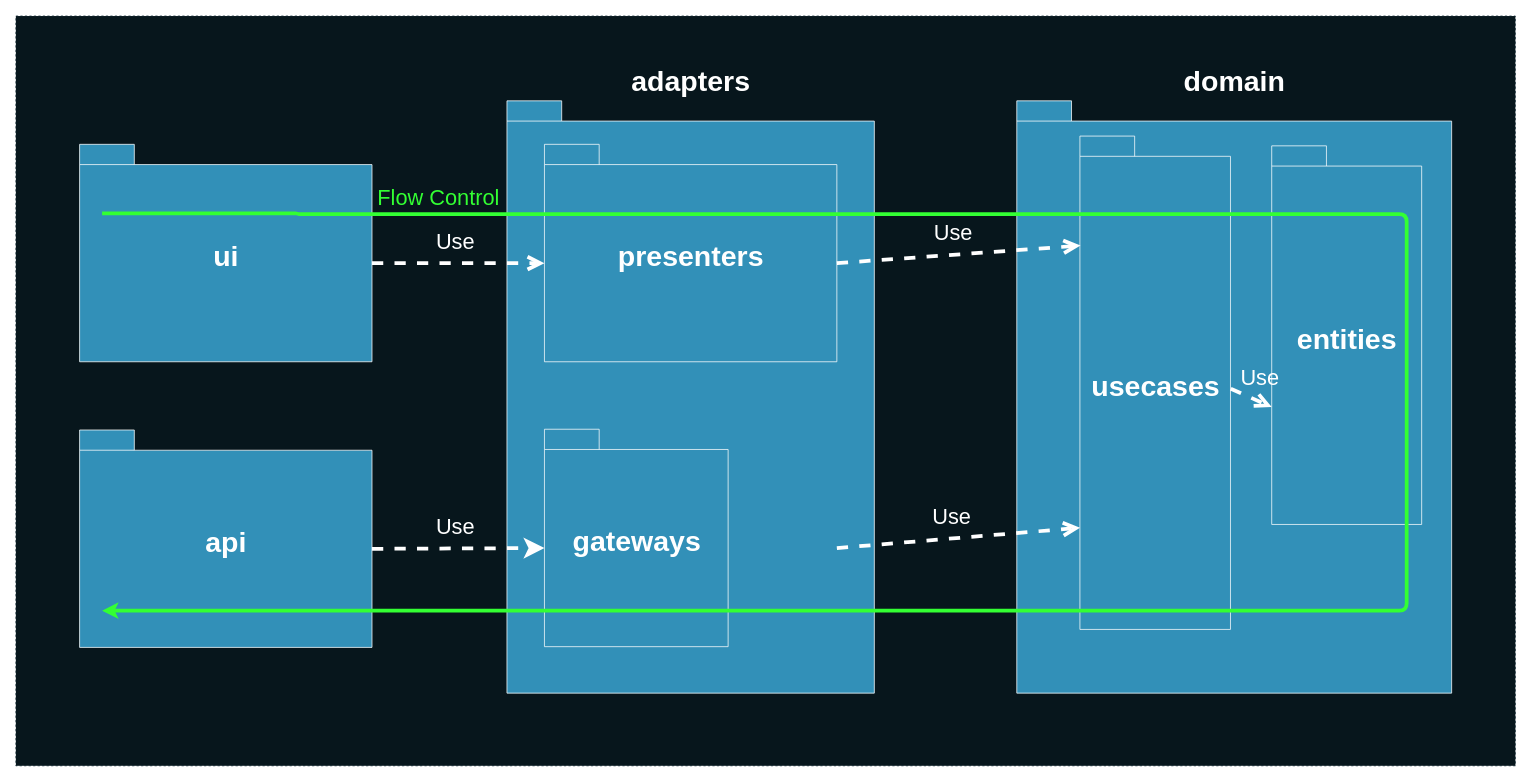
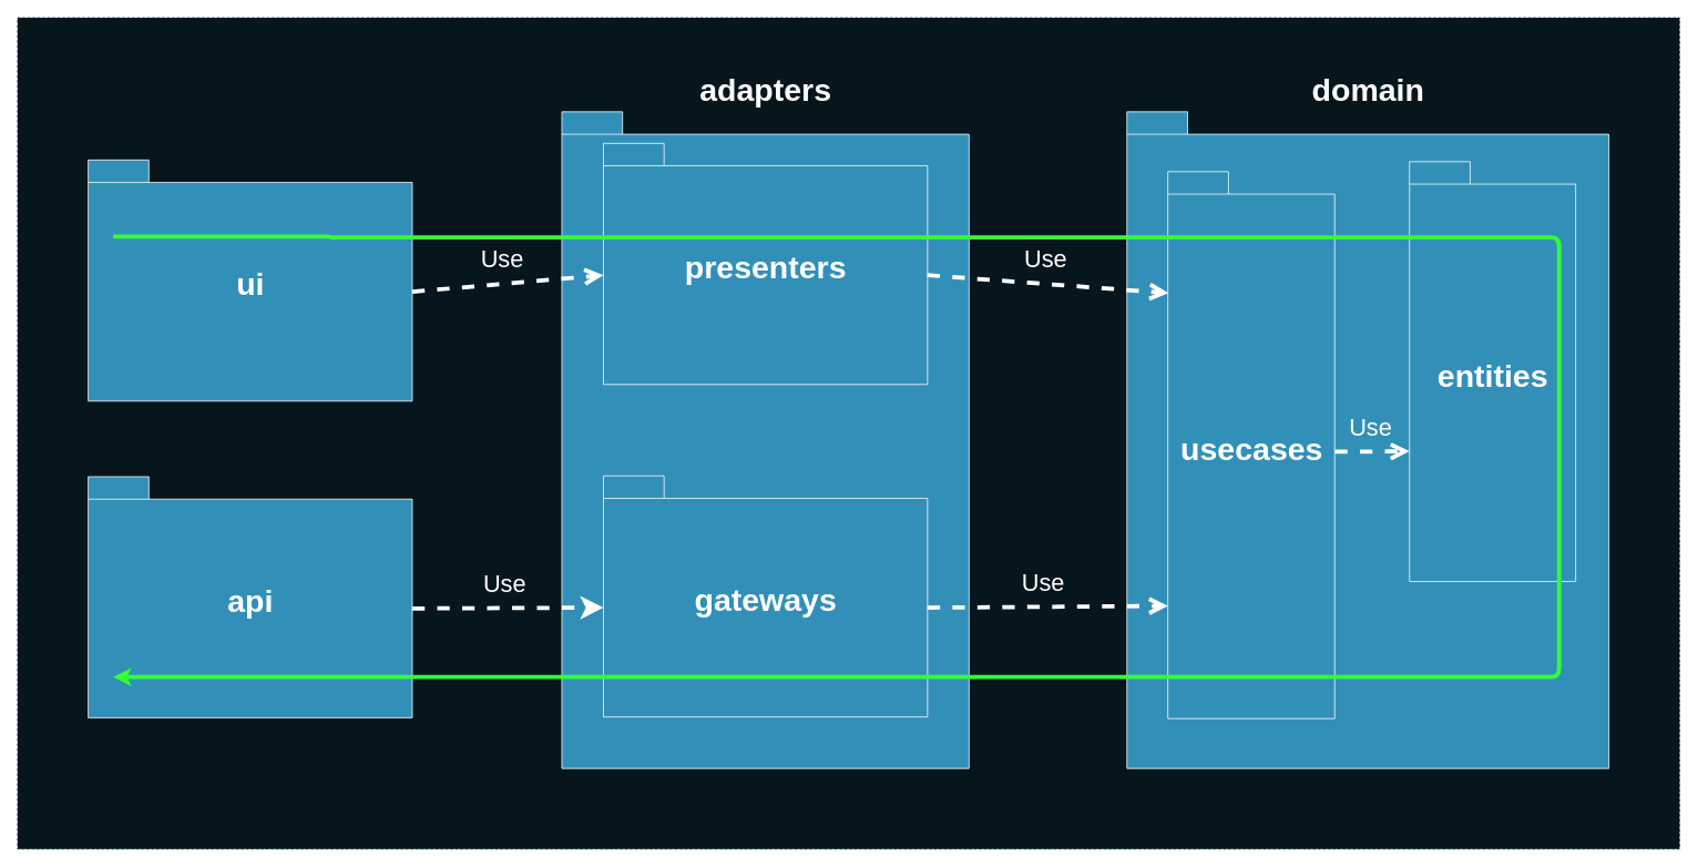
- <mxCell id="19" value="Flow Control" style="text;html=1;strokeColor=none;fillColor=none;align=center;verticalAlign=middle;whiteSpace=wrap;rounded=0;fontSize=29;fontColor=#33FF33;" parent="1" vertex="1"><mxGeometry x="499" y="254" width="170" height="20" as="geometry" /></mxCell>
- <mxCell id="7" value="&lt;font color=&quot;#ffffff&quot; style=&quot;font-size: 38px&quot;&gt;presenters&lt;/font&gt;" style="shape=folder;fontStyle=1;spacingTop=10;tabWidth=73;tabHeight=27;tabPosition=left;html=1;strokeColor=#FFFFFF;fillColor=#3290B8;" parent="5" vertex="1"><mxGeometry x="50" y="58" width="390" height="290" as="geometry" /></mxCell>
+ <mxCell id="7" value="&lt;font color=&quot;#ffffff&quot; style=&quot;font-size: 38px&quot;&gt;presenters&lt;/font&gt;" style="shape=folder;fontStyle=1;spacingTop=10;tabWidth=73;tabHeight=27;tabPosition=left;html=1;strokeColor=#FFFFFF;fillColor=#3290B8;" parent="5" vertex="1"><mxGeometry x="50" y="38" width="390" height="290" as="geometry" /></mxCell>
- <mxCell id="12" value="&lt;font color=&quot;#ffffff&quot; style=&quot;font-size: 38px&quot;&gt;usecases&lt;/font&gt;" style="shape=folder;fontStyle=1;spacingTop=10;tabWidth=73;tabHeight=27;tabPosition=left;html=1;strokeColor=#FFFFFF;fillColor=#3290B8;" parent="9" vertex="1"><mxGeometry x="84.18" y="47" width="200.82" height="658" as="geometry" /></mxCell>
+ <mxCell id="12" value="&lt;font color=&quot;#ffffff&quot; style=&quot;font-size: 38px&quot;&gt;usecases&lt;/font&gt;" style="shape=folder;fontStyle=1;spacingTop=10;tabWidth=73;tabHeight=27;tabPosition=left;html=1;strokeColor=#FFFFFF;fillColor=#3290B8;" parent="9" vertex="1"><mxGeometry x="49.18" y="72" width="200.82" height="658" as="geometry" /></mxCell>
- <mxCell id="8" value="&lt;font color=&quot;#ffffff&quot; style=&quot;font-size: 38px&quot;&gt;gateways&lt;/font&gt;" style="shape=folder;fontStyle=1;spacingTop=10;tabWidth=73;tabHeight=27;tabPosition=left;html=1;strokeColor=#FFFFFF;fillColor=#3290B8;" parent="5" vertex="1"><mxGeometry x="50" y="438" width="245" height="290" as="geometry" /></mxCell>
+ <mxCell id="8" value="&lt;font color=&quot;#ffffff&quot; style=&quot;font-size: 38px&quot;&gt;gateways&lt;/font&gt;" style="shape=folder;fontStyle=1;spacingTop=10;tabWidth=73;tabHeight=27;tabPosition=left;html=1;strokeColor=#FFFFFF;fillColor=#3290B8;" parent="5" vertex="1"><mxGeometry x="50" y="438" width="390" height="290" as="geometry" /></mxCell>
